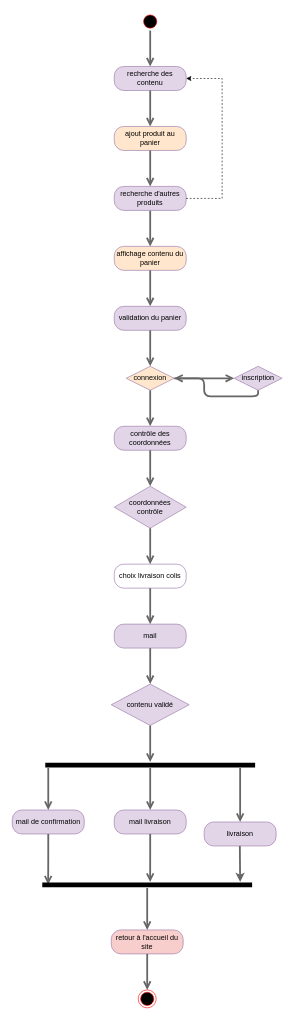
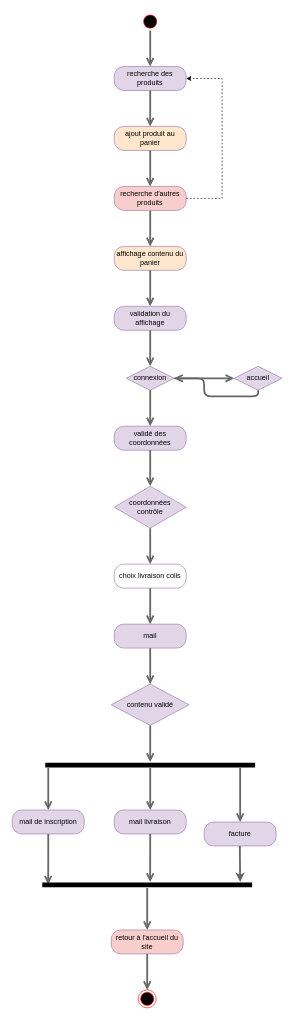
- <mxCell id="2" value="recherche des contenu" style="rounded=1;whiteSpace=wrap;html=1;arcSize=40;fillColor=#e1d5e7;strokeColor=#9673a6;" parent="1" vertex="1"><mxGeometry x="190" y="110" width="120" height="40" as="geometry" /></mxCell>
+ <mxCell id="2" value="recherche des produits" style="rounded=1;whiteSpace=wrap;html=1;arcSize=40;fillColor=#e1d5e7;strokeColor=#9673a6;" parent="1" vertex="1"><mxGeometry x="190" y="110" width="120" height="40" as="geometry" /></mxCell>
- <mxCell id="42" value="recherche d'autres produits" style="rounded=1;whiteSpace=wrap;html=1;arcSize=40;fillColor=#e1d5e7;strokeColor=#9673a6;" vertex="1" parent="1"><mxGeometry x="190" y="310" width="120" height="40" as="geometry" /></mxCell>
+ <mxCell id="42" value="recherche d'autres produits" style="rounded=1;whiteSpace=wrap;html=1;arcSize=40;fillColor=#f8cecc;strokeColor=#9673a6;" vertex="1" parent="1"><mxGeometry x="190" y="310" width="120" height="40" as="geometry" /></mxCell>
- <mxCell id="9" value="validation du panier" style="rounded=1;whiteSpace=wrap;html=1;arcSize=40;fillColor=#e1d5e7;strokeColor=#9673a6;" parent="1" vertex="1"><mxGeometry x="190" y="510" width="120" height="40" as="geometry" /></mxCell>
+ <mxCell id="9" value="validation du affichage" style="rounded=1;whiteSpace=wrap;html=1;arcSize=40;fillColor=#e1d5e7;strokeColor=#9673a6;" parent="1" vertex="1"><mxGeometry x="190" y="510" width="120" height="40" as="geometry" /></mxCell>
- <mxCell id="11" value="connexion" style="rhombus;whiteSpace=wrap;html=1;fillColor=#ffe6cc;strokeColor=#9673a6;" parent="1" vertex="1"><mxGeometry x="210" y="610" width="80" height="40" as="geometry" /></mxCell>
+ <mxCell id="11" value="connexion" style="rhombus;whiteSpace=wrap;html=1;fillColor=#e1d5e7;strokeColor=#9673a6;" parent="1" vertex="1"><mxGeometry x="210" y="610" width="80" height="40" as="geometry" /></mxCell>
- <mxCell id="40" value="inscription" style="rhombus;whiteSpace=wrap;html=1;fillColor=#e1d5e7;strokeColor=#9673a6;" parent="1" vertex="1"><mxGeometry x="390" y="610" width="80" height="40" as="geometry" /></mxCell>
+ <mxCell id="40" value="accueil" style="rhombus;whiteSpace=wrap;html=1;fillColor=#e1d5e7;strokeColor=#9673a6;" parent="1" vertex="1"><mxGeometry x="390" y="610" width="80" height="40" as="geometry" /></mxCell>
- <mxCell id="14" value="contrôle des coordonnées" style="rounded=1;whiteSpace=wrap;html=1;arcSize=40;fillColor=#e1d5e7;strokeColor=#9673a6;" parent="1" vertex="1"><mxGeometry x="190" y="710" width="120" height="40" as="geometry" /></mxCell>
+ <mxCell id="14" value="validé des coordonnées" style="rounded=1;whiteSpace=wrap;html=1;arcSize=40;fillColor=#e1d5e7;strokeColor=#9673a6;" parent="1" vertex="1"><mxGeometry x="190" y="710" width="120" height="40" as="geometry" /></mxCell>
- <mxCell id="28" value="mail de confirmation" style="rounded=1;whiteSpace=wrap;html=1;arcSize=40;fillColor=#e1d5e7;strokeColor=#9673a6;" parent="1" vertex="1"><mxGeometry x="20" y="1350" width="120" height="40" as="geometry" /></mxCell>
+ <mxCell id="28" value="mail de inscription" style="rounded=1;whiteSpace=wrap;html=1;arcSize=40;fillColor=#e1d5e7;strokeColor=#9673a6;" parent="1" vertex="1"><mxGeometry x="20" y="1350" width="120" height="40" as="geometry" /></mxCell>
- <mxCell id="30" value="livraison" style="rounded=1;whiteSpace=wrap;html=1;arcSize=40;fillColor=#e1d5e7;strokeColor=#9673a6;" parent="1" vertex="1"><mxGeometry x="340" y="1370" width="120" height="40" as="geometry" /></mxCell>
+ <mxCell id="30" value="facture" style="rounded=1;whiteSpace=wrap;html=1;arcSize=40;fillColor=#e1d5e7;strokeColor=#9673a6;" parent="1" vertex="1"><mxGeometry x="340" y="1370" width="120" height="40" as="geometry" /></mxCell>
